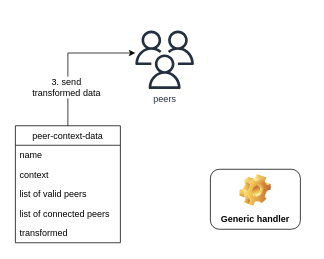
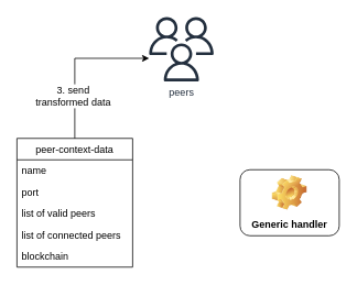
- <mxCell id="11" value="peers" style="outlineConnect=0;fontColor=#232F3E;gradientColor=none;fillColor=#232F3E;strokeColor=none;dashed=0;verticalLabelPosition=bottom;verticalAlign=top;align=center;html=1;fontSize=12;fontStyle=0;aspect=fixed;pointerEvents=1;shape=mxgraph.aws4.users;" vertex="1" parent="1"><mxGeometry x="180" y="40" width="78" height="78" as="geometry" /></mxCell>
+ <mxCell id="11" value="peers" style="outlineConnect=0;fontColor=#232F3E;gradientColor=none;fillColor=#232F3E;strokeColor=none;dashed=0;verticalLabelPosition=bottom;verticalAlign=top;align=center;html=1;fontSize=12;fontStyle=0;aspect=fixed;pointerEvents=1;shape=mxgraph.aws4.users;" vertex="1" parent="1"><mxGeometry x="180" y="20" width="78" height="78" as="geometry" /></mxCell>
- <mxCell id="6" value="context" style="text;strokeColor=none;fillColor=none;align=left;verticalAlign=top;spacingLeft=4;spacingRight=4;overflow=hidden;rotatable=0;points=[[0,0.5],[1,0.5]];portConstraint=eastwest;" vertex="1" parent="4"><mxGeometry y="52" width="140" height="26" as="geometry" /></mxCell>
+ <mxCell id="6" value="port" style="text;strokeColor=none;fillColor=none;align=left;verticalAlign=top;spacingLeft=4;spacingRight=4;overflow=hidden;rotatable=0;points=[[0,0.5],[1,0.5]];portConstraint=eastwest;" vertex="1" parent="4"><mxGeometry y="52" width="140" height="26" as="geometry" /></mxCell>
- <mxCell id="10" value="Generic handler" style="label;whiteSpace=wrap;html=1;align=center;verticalAlign=bottom;spacingLeft=0;spacingBottom=4;imageAlign=center;imageVerticalAlign=top;image=img/clipart/Gear_128x128.png" vertex="1" parent="1"><mxGeometry x="280" y="225" width="120" height="80" as="geometry" /></mxCell>
+ <mxCell id="10" value="Generic handler" style="label;whiteSpace=wrap;html=1;align=center;verticalAlign=bottom;spacingLeft=0;spacingBottom=4;imageAlign=center;imageVerticalAlign=top;image=img/clipart/Gear_128x128.png" vertex="1" parent="1"><mxGeometry x="290" y="205" width="120" height="80" as="geometry" /></mxCell>
- <mxCell id="9" value="transformed" style="text;strokeColor=none;fillColor=none;align=left;verticalAlign=top;spacingLeft=4;spacingRight=4;overflow=hidden;rotatable=0;points=[[0,0.5],[1,0.5]];portConstraint=eastwest;" vertex="1" parent="4"><mxGeometry y="130" width="140" height="26" as="geometry" /></mxCell>
+ <mxCell id="9" value="blockchain" style="text;strokeColor=none;fillColor=none;align=left;verticalAlign=top;spacingLeft=4;spacingRight=4;overflow=hidden;rotatable=0;points=[[0,0.5],[1,0.5]];portConstraint=eastwest;" vertex="1" parent="4"><mxGeometry y="130" width="140" height="26" as="geometry" /></mxCell>
